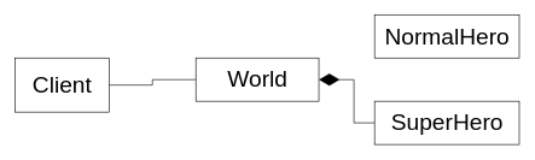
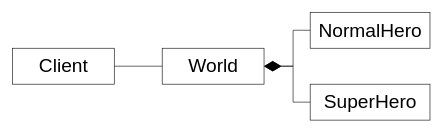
+ <mxCell id="4" value="" style="edgeStyle=orthogonalEdgeStyle;rounded=0;orthogonalLoop=1;jettySize=auto;html=1;startArrow=diamondThin;startFill=1;endArrow=none;endFill=0;endSize=26;startSize=26;" parent="1" source="6" target="7" edge="1"><mxGeometry relative="1" as="geometry" /></mxCell>
- <mxCell id="3" value="Client" style="html=1;fontSize=32;" parent="1" vertex="1"><mxGeometry x="20" y="80" width="130" height="75" as="geometry" /></mxCell>
+ <mxCell id="3" value="Client" style="html=1;fontSize=32;" parent="1" vertex="1"><mxGeometry x="20" y="80" width="170" height="60" as="geometry" /></mxCell>
